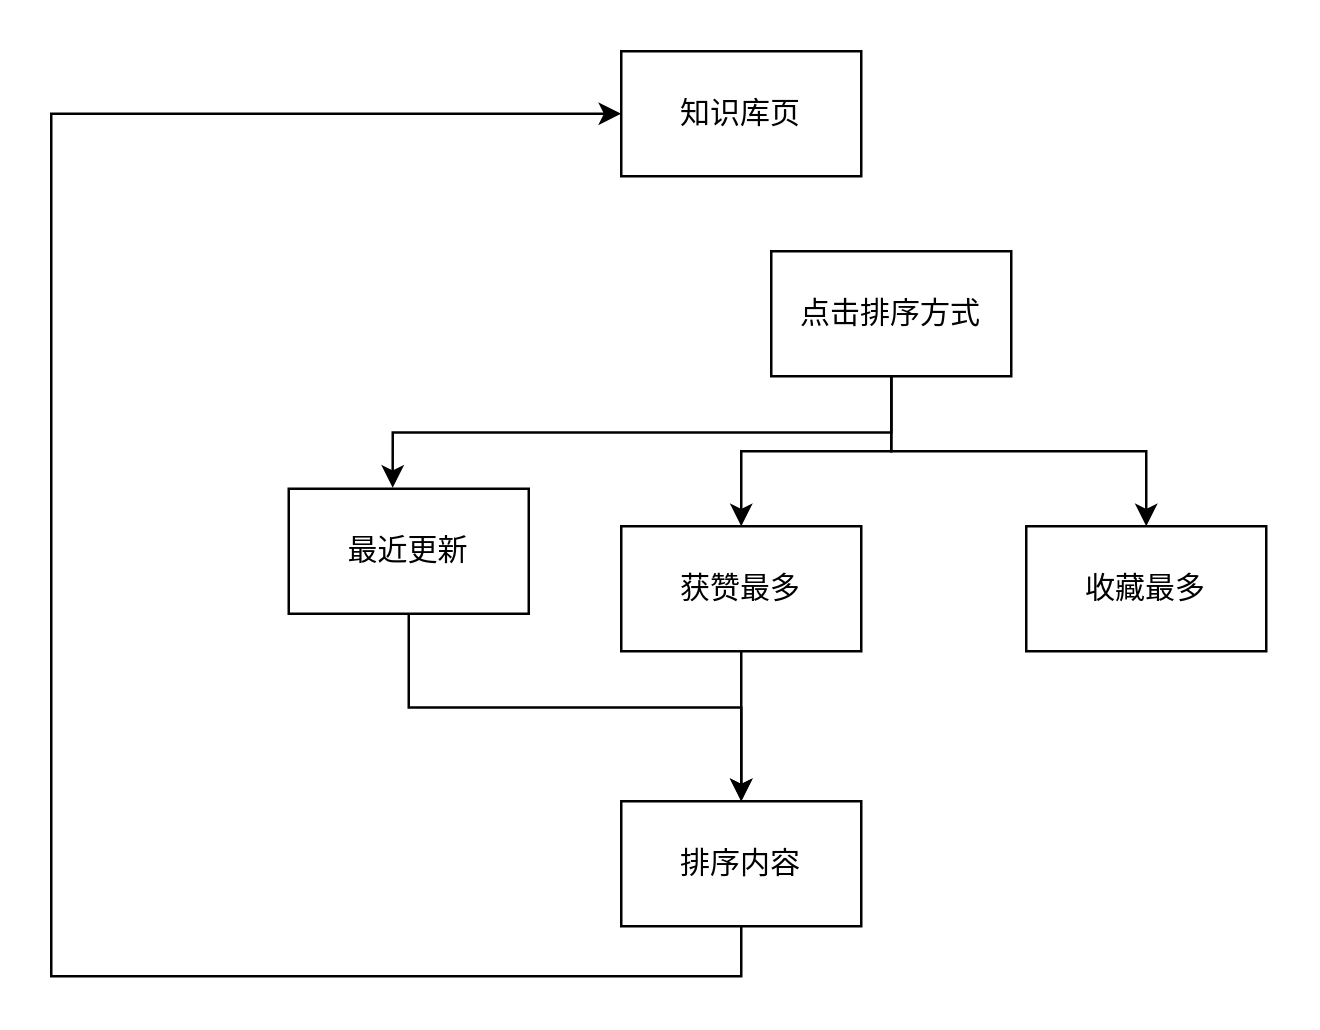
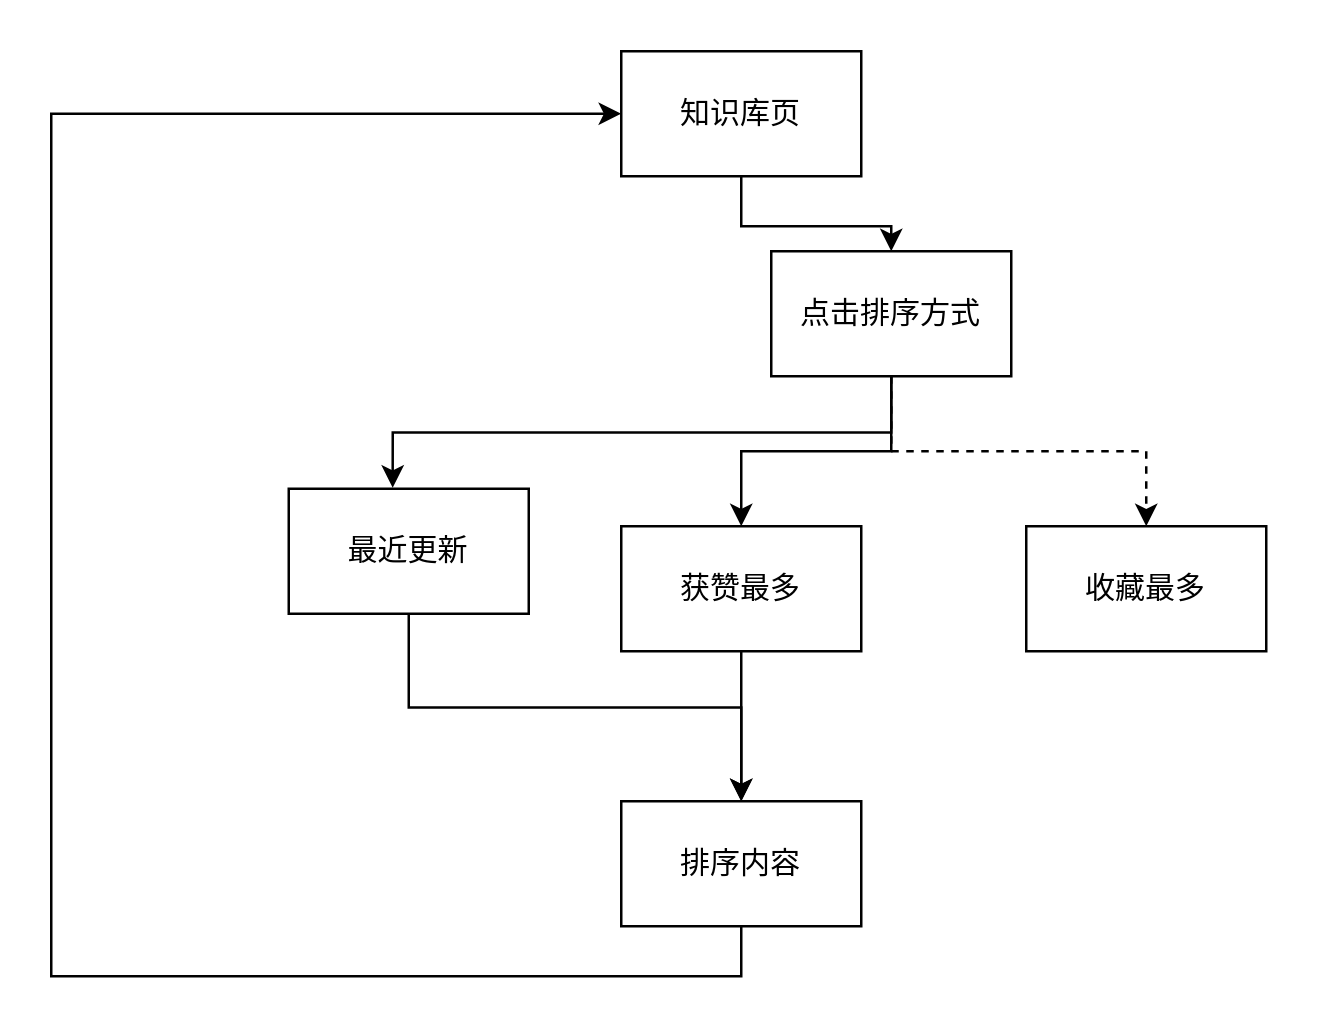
+ <mxCell id="2" style="edgeStyle=orthogonalEdgeStyle;rounded=0;orthogonalLoop=1;jettySize=auto;html=1;exitX=0.5;exitY=1;exitDx=0;exitDy=0;entryX=0.5;entryY=0;entryDx=0;entryDy=0;" edge="1" parent="1" source="3" target="7"><mxGeometry relative="1" as="geometry" /></mxCell>
- <mxCell id="6" style="edgeStyle=orthogonalEdgeStyle;rounded=0;orthogonalLoop=1;jettySize=auto;html=1;exitX=0.5;exitY=1;exitDx=0;exitDy=0;entryX=0.5;entryY=0;entryDx=0;entryDy=0;" edge="1" parent="1" source="7" target="12"><mxGeometry relative="1" as="geometry" /></mxCell>
+ <mxCell id="6" style="edgeStyle=orthogonalEdgeStyle;rounded=0;orthogonalLoop=1;jettySize=auto;html=1;exitX=0.5;exitY=1;exitDx=0;exitDy=0;entryX=0.5;entryY=0;entryDx=0;entryDy=0;dashed=1;" edge="1" parent="1" source="7" target="12"><mxGeometry relative="1" as="geometry" /></mxCell>
